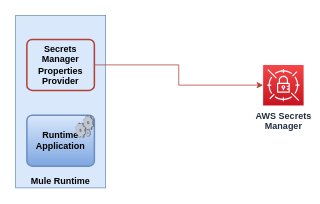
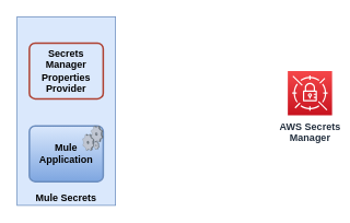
- <mxCell id="5" style="edgeStyle=orthogonalEdgeStyle;rounded=0;orthogonalLoop=1;jettySize=auto;html=1;exitX=1;exitY=0.5;exitDx=0;exitDy=0;fillColor=#fad9d5;strokeColor=#ae4132;" edge="1" parent="1" source="6" target="3"><mxGeometry relative="1" as="geometry" /></mxCell>
- <mxCell id="10" value="Runtime Application" style="rounded=1;whiteSpace=wrap;html=1;absoluteArcSize=1;arcSize=14;strokeWidth=2;fillColor=#dae8fc;strokeColor=#6c8ebf;fontStyle=1;gradientColor=#7ea6e0;" vertex="1" parent="1"><mxGeometry x="35" y="153" width="90" height="68" as="geometry" /></mxCell>
+ <mxCell id="10" value="Mule Application" style="rounded=1;whiteSpace=wrap;html=1;absoluteArcSize=1;arcSize=14;strokeWidth=2;fillColor=#dae8fc;strokeColor=#6c8ebf;fontStyle=1;gradientColor=#7ea6e0;" vertex="1" parent="1"><mxGeometry x="35" y="153" width="90" height="68" as="geometry" /></mxCell>
- <mxCell id="2" value="Mule Runtime" style="rounded=0;whiteSpace=wrap;html=1;verticalAlign=bottom;fontStyle=1;fillColor=#dae8fc;strokeColor=#6c8ebf;shadow=0;sketch=0;glass=0;" vertex="1" parent="1"><mxGeometry x="20" y="20" width="120" height="230" as="geometry" /></mxCell>
+ <mxCell id="2" value="Mule Secrets" style="rounded=0;whiteSpace=wrap;html=1;verticalAlign=bottom;fontStyle=1;fillColor=#dae8fc;strokeColor=#6c8ebf;shadow=0;sketch=0;glass=0;" vertex="1" parent="1"><mxGeometry x="20" y="20" width="120" height="230" as="geometry" /></mxCell>
